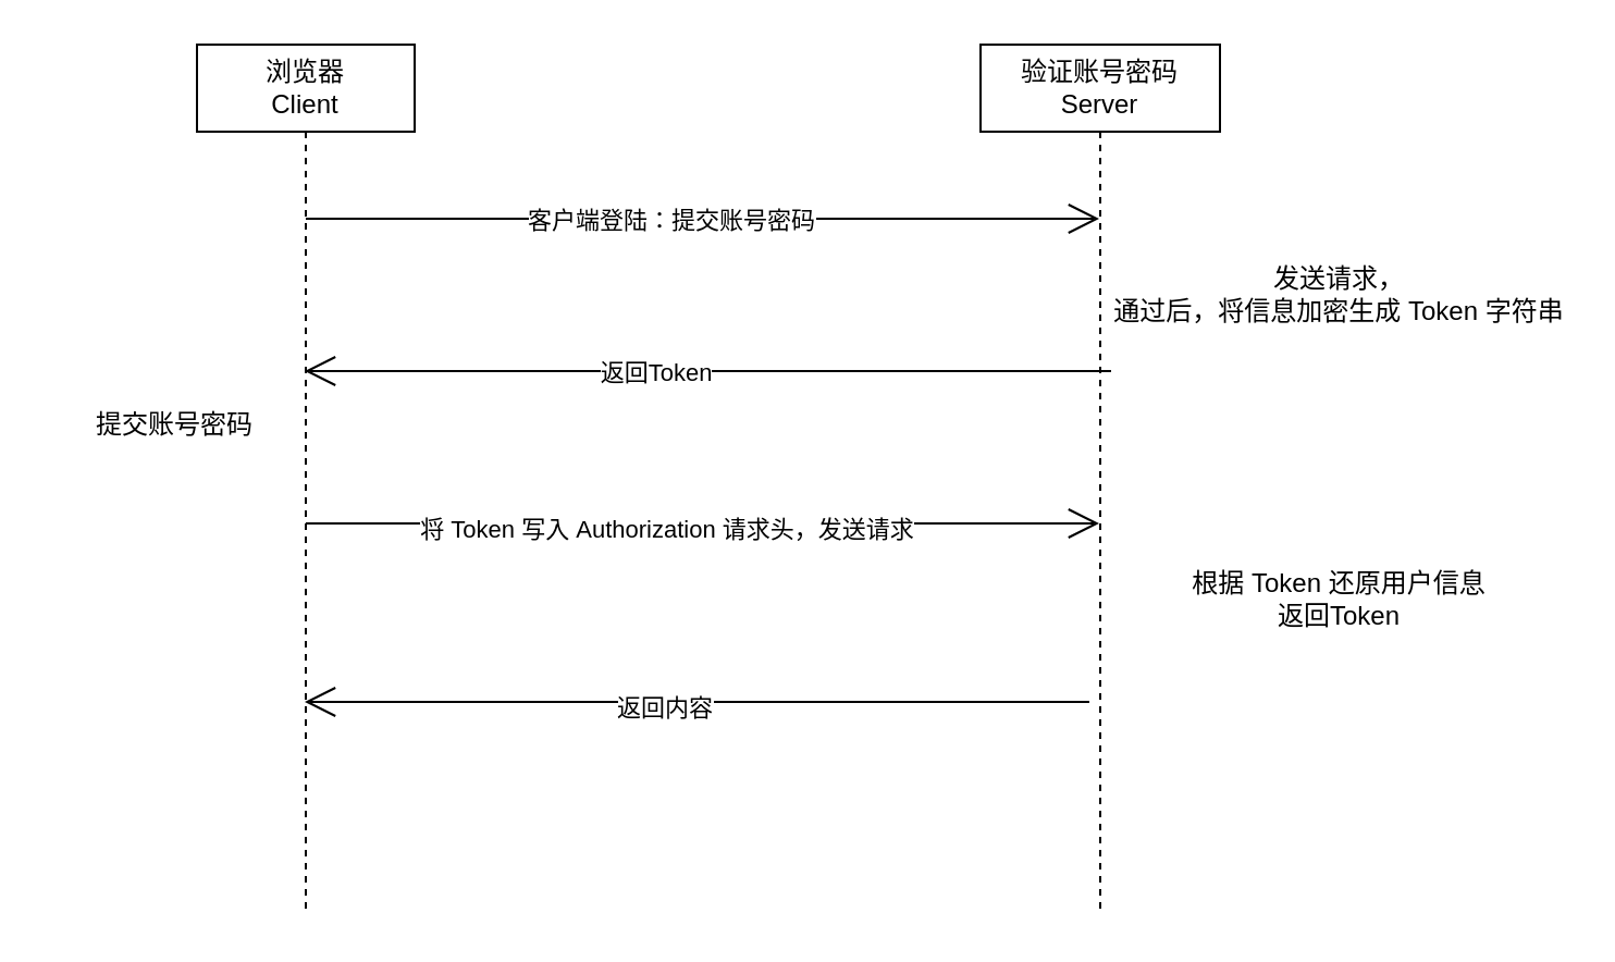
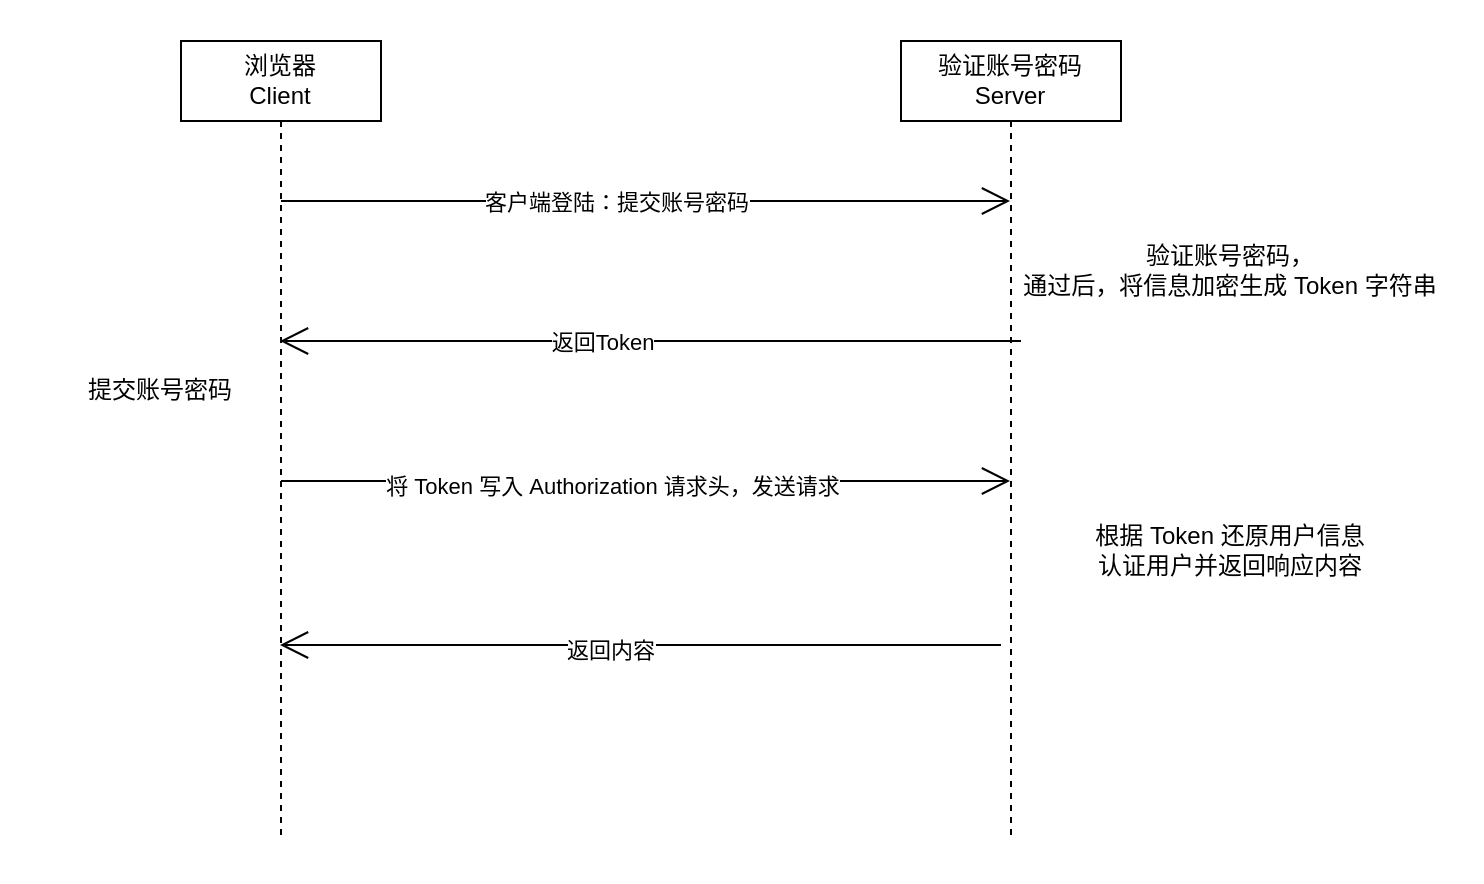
- <mxCell id="12" value="发送请求，&lt;br&gt;通过后，将信息加密生成 Token&amp;nbsp;字符串" style="text;html=1;strokeColor=none;fillColor=none;align=center;verticalAlign=middle;whiteSpace=wrap;rounded=0;" vertex="1" parent="1"><mxGeometry x="510" y="120" width="210" height="30" as="geometry" /></mxCell>
+ <mxCell id="12" value="验证账号密码，&lt;br&gt;通过后，将信息加密生成 Token&amp;nbsp;字符串" style="text;html=1;strokeColor=none;fillColor=none;align=center;verticalAlign=middle;whiteSpace=wrap;rounded=0;" vertex="1" parent="1"><mxGeometry x="510" y="120" width="210" height="30" as="geometry" /></mxCell>
- <mxCell id="14" value="根据&amp;nbsp;Token&amp;nbsp;还原用户信息&lt;br&gt;返回Token" style="text;html=1;strokeColor=none;fillColor=none;align=center;verticalAlign=middle;whiteSpace=wrap;rounded=0;" vertex="1" parent="1"><mxGeometry x="510" y="260" width="210" height="30" as="geometry" /></mxCell>
+ <mxCell id="14" value="根据&amp;nbsp;Token&amp;nbsp;还原用户信息&lt;br&gt;认证用户并返回响应内容" style="text;html=1;strokeColor=none;fillColor=none;align=center;verticalAlign=middle;whiteSpace=wrap;rounded=0;" vertex="1" parent="1"><mxGeometry x="510" y="260" width="210" height="30" as="geometry" /></mxCell>
